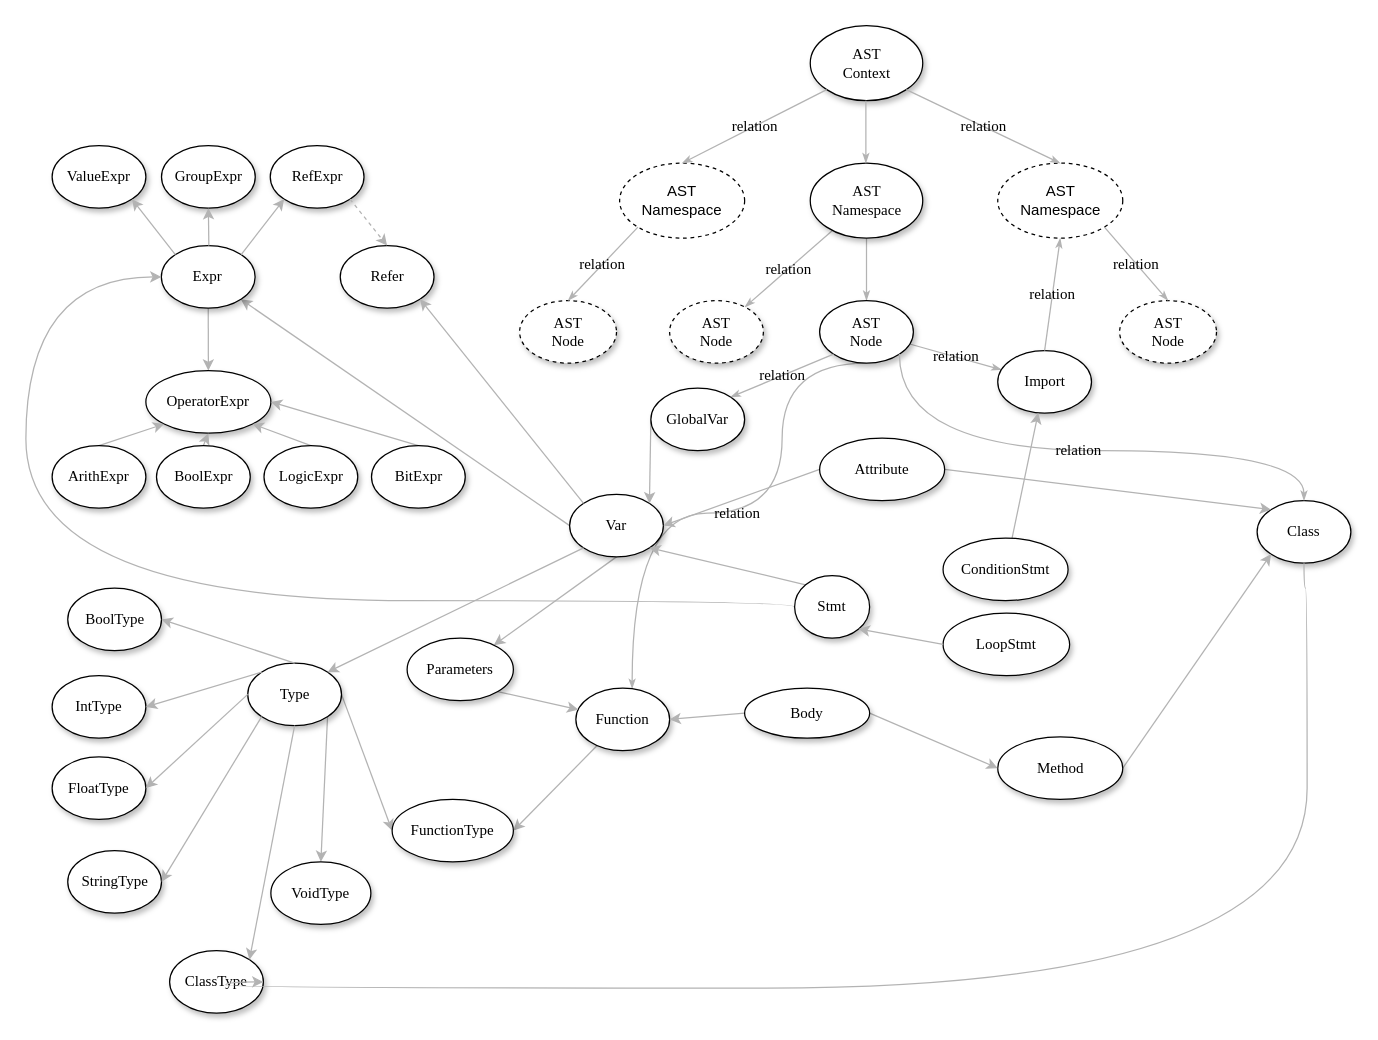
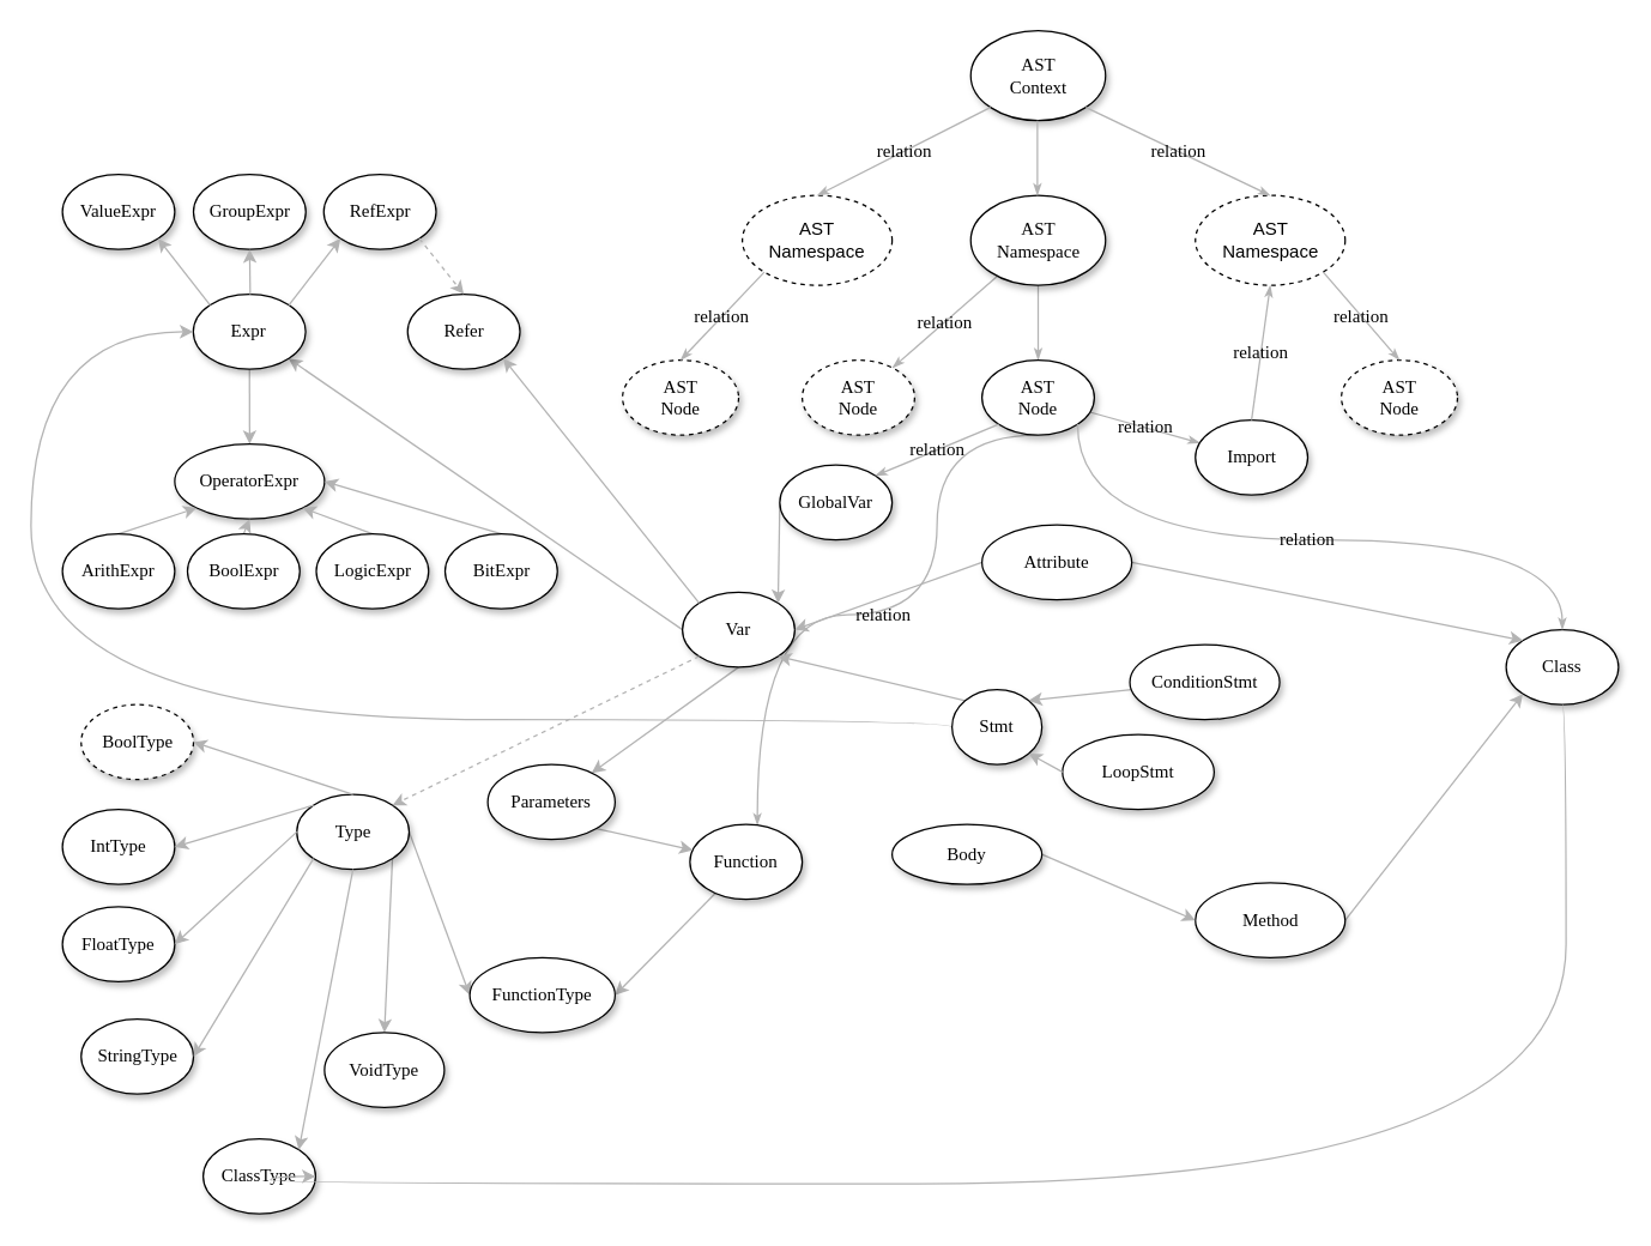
- <mxCell id="81" style="edgeStyle=none;rounded=1;sketch=0;orthogonalLoop=1;jettySize=auto;html=1;shadow=0;strokeColor=#B3B3B3;" edge="1" parent="1" source="82" target="12"><mxGeometry relative="1" as="geometry" /></mxCell>
+ <mxCell id="81" style="edgeStyle=none;rounded=1;sketch=0;orthogonalLoop=1;jettySize=auto;html=1;entryX=1;entryY=0;entryDx=0;entryDy=0;shadow=0;strokeColor=#B3B3B3;" edge="1" parent="1" source="82" target="80"><mxGeometry relative="1" as="geometry" /></mxCell>
- <mxCell id="8" value="Class" style="ellipse;whiteSpace=wrap;html=1;rounded=0;shadow=1;comic=0;labelBackgroundColor=none;strokeWidth=1;fontFamily=Verdana;fontSize=12;align=center;" parent="1" vertex="1"><mxGeometry x="1005" y="400" width="75" height="50" as="geometry" /></mxCell>
+ <mxCell id="8" value="Class" style="ellipse;whiteSpace=wrap;html=1;rounded=0;shadow=1;comic=0;labelBackgroundColor=none;strokeWidth=1;fontFamily=Verdana;fontSize=12;align=center;" parent="1" vertex="1"><mxGeometry x="1005" y="420" width="75" height="50" as="geometry" /></mxCell>
- <mxCell id="46" value="BoolType" style="ellipse;whiteSpace=wrap;html=1;rounded=0;shadow=1;comic=0;labelBackgroundColor=none;strokeWidth=1;fontFamily=Verdana;fontSize=12;align=center;" vertex="1" parent="1"><mxGeometry x="53.5" y="470" width="75" height="50" as="geometry" /></mxCell>
+ <mxCell id="46" value="BoolType" style="ellipse;whiteSpace=wrap;html=1;rounded=0;shadow=1;comic=0;labelBackgroundColor=none;strokeWidth=1;fontFamily=Verdana;fontSize=12;align=center;dashed=1;" vertex="1" parent="1"><mxGeometry x="53.5" y="470" width="75" height="50" as="geometry" /></mxCell>
- <mxCell id="41" style="orthogonalLoop=1;jettySize=auto;html=1;exitX=0;exitY=1;exitDx=0;exitDy=0;entryX=1;entryY=0;entryDx=0;entryDy=0;rounded=1;sketch=0;shadow=0;strokeColor=#B3B3B3;" edge="1" parent="1" source="11" target="23"><mxGeometry relative="1" as="geometry"><mxPoint x="299.5" y="310" as="sourcePoint" /><mxPoint x="285.838" y="282.796" as="targetPoint" /></mxGeometry></mxCell>
+ <mxCell id="41" style="orthogonalLoop=1;jettySize=auto;html=1;exitX=0;exitY=1;exitDx=0;exitDy=0;entryX=1;entryY=0;entryDx=0;entryDy=0;rounded=1;sketch=0;shadow=0;strokeColor=#B3B3B3;dashed=1;" edge="1" parent="1" source="11" target="23"><mxGeometry relative="1" as="geometry"><mxPoint x="299.5" y="310" as="sourcePoint" /><mxPoint x="285.838" y="282.796" as="targetPoint" /></mxGeometry></mxCell>
- <mxCell id="83" value="LoopStmt" style="ellipse;whiteSpace=wrap;html=1;rounded=0;shadow=1;comic=0;labelBackgroundColor=none;strokeWidth=1;fontFamily=Verdana;fontSize=12;align=center;" vertex="1" parent="1"><mxGeometry x="753.75" y="490" width="101.25" height="50" as="geometry" /></mxCell>
+ <mxCell id="83" value="LoopStmt" style="ellipse;whiteSpace=wrap;html=1;rounded=0;shadow=1;comic=0;labelBackgroundColor=none;strokeWidth=1;fontFamily=Verdana;fontSize=12;align=center;" vertex="1" parent="1"><mxGeometry x="708.75" y="490" width="101.25" height="50" as="geometry" /></mxCell>
- <mxCell id="76" style="edgeStyle=none;rounded=1;sketch=0;orthogonalLoop=1;jettySize=auto;html=1;exitX=0;exitY=0.5;exitDx=0;exitDy=0;entryX=1;entryY=0.5;entryDx=0;entryDy=0;shadow=0;strokeColor=#B3B3B3;" edge="1" parent="1" source="77" target="14"><mxGeometry relative="1" as="geometry" /></mxCell>
